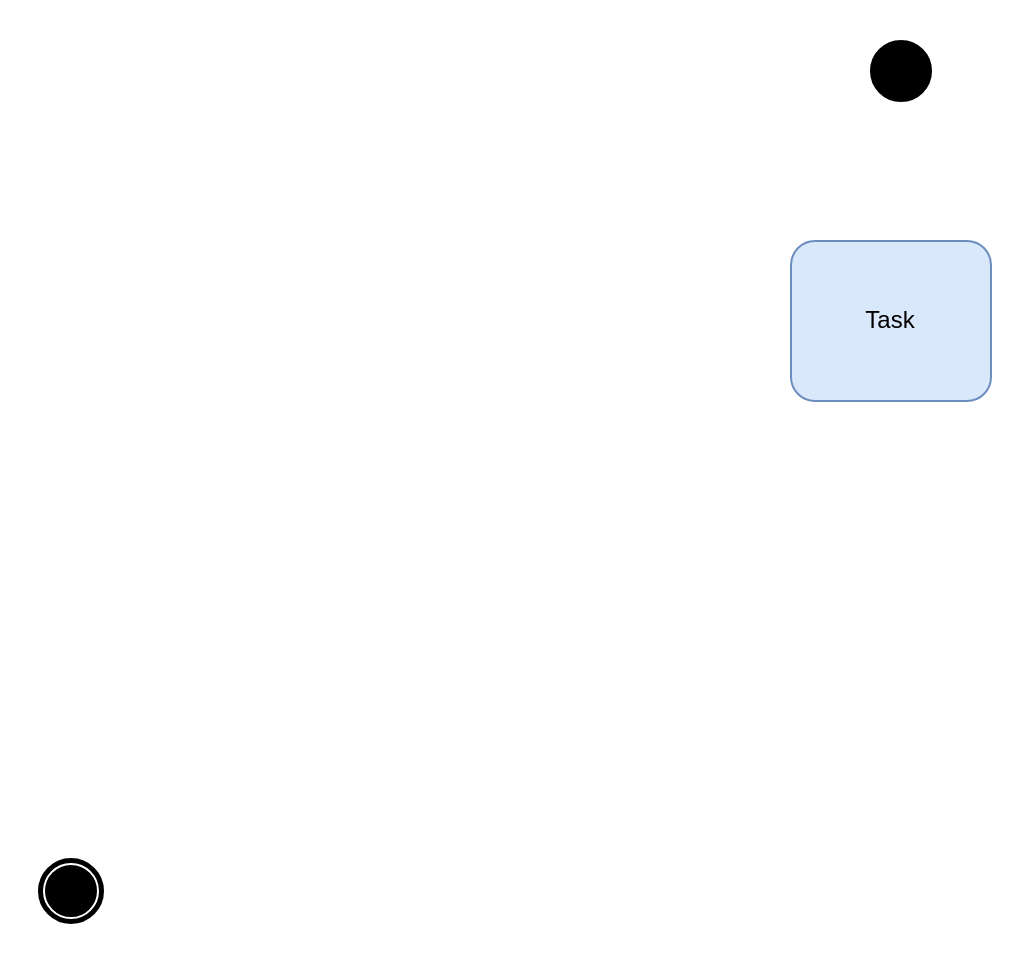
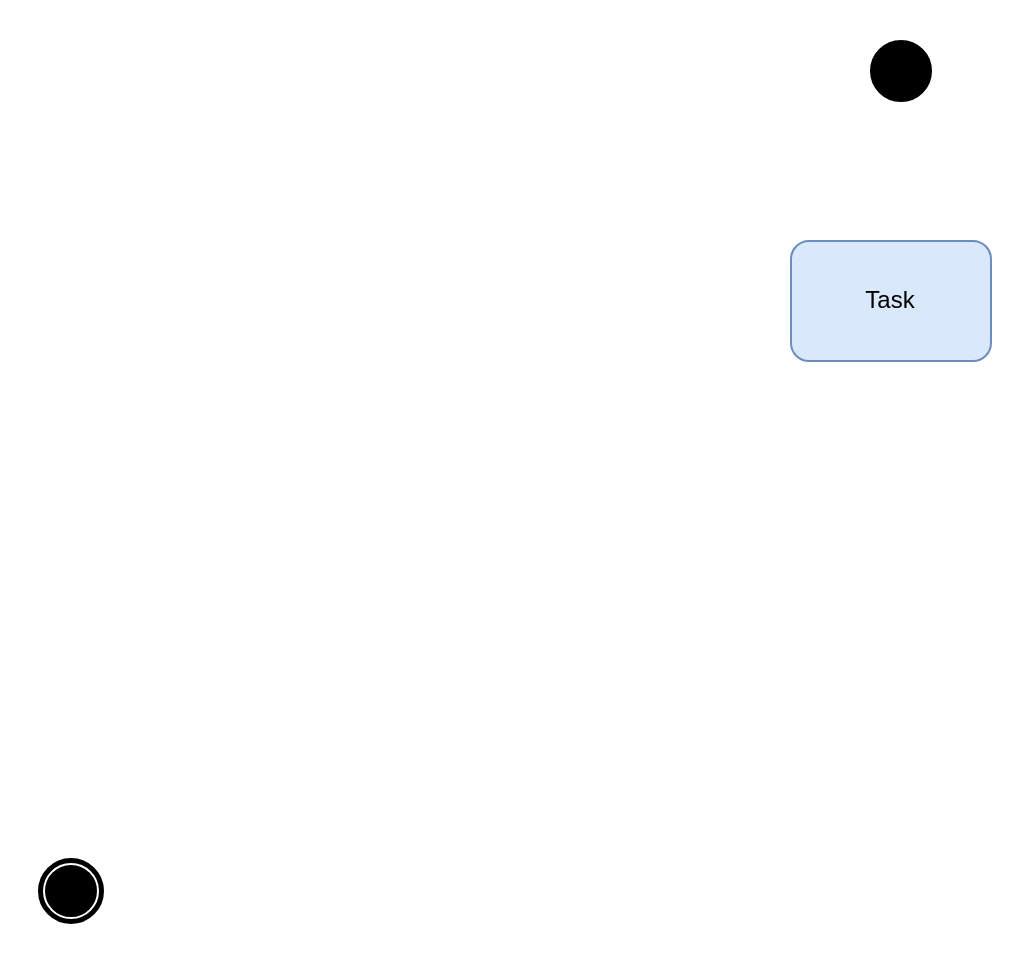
- <mxCell id="3" value="Task" style="shape=ext;rounded=1;html=1;whiteSpace=wrap;fillColor=#dae8fc;strokeColor=#6c8ebf;" parent="1" vertex="1"><mxGeometry x="395" y="120" width="100" height="80" as="geometry" /></mxCell>
+ <mxCell id="3" value="Task" style="shape=ext;rounded=1;html=1;whiteSpace=wrap;fillColor=#dae8fc;strokeColor=#6c8ebf;" parent="1" vertex="1"><mxGeometry x="395" y="120" width="100" height="60" as="geometry" /></mxCell>
